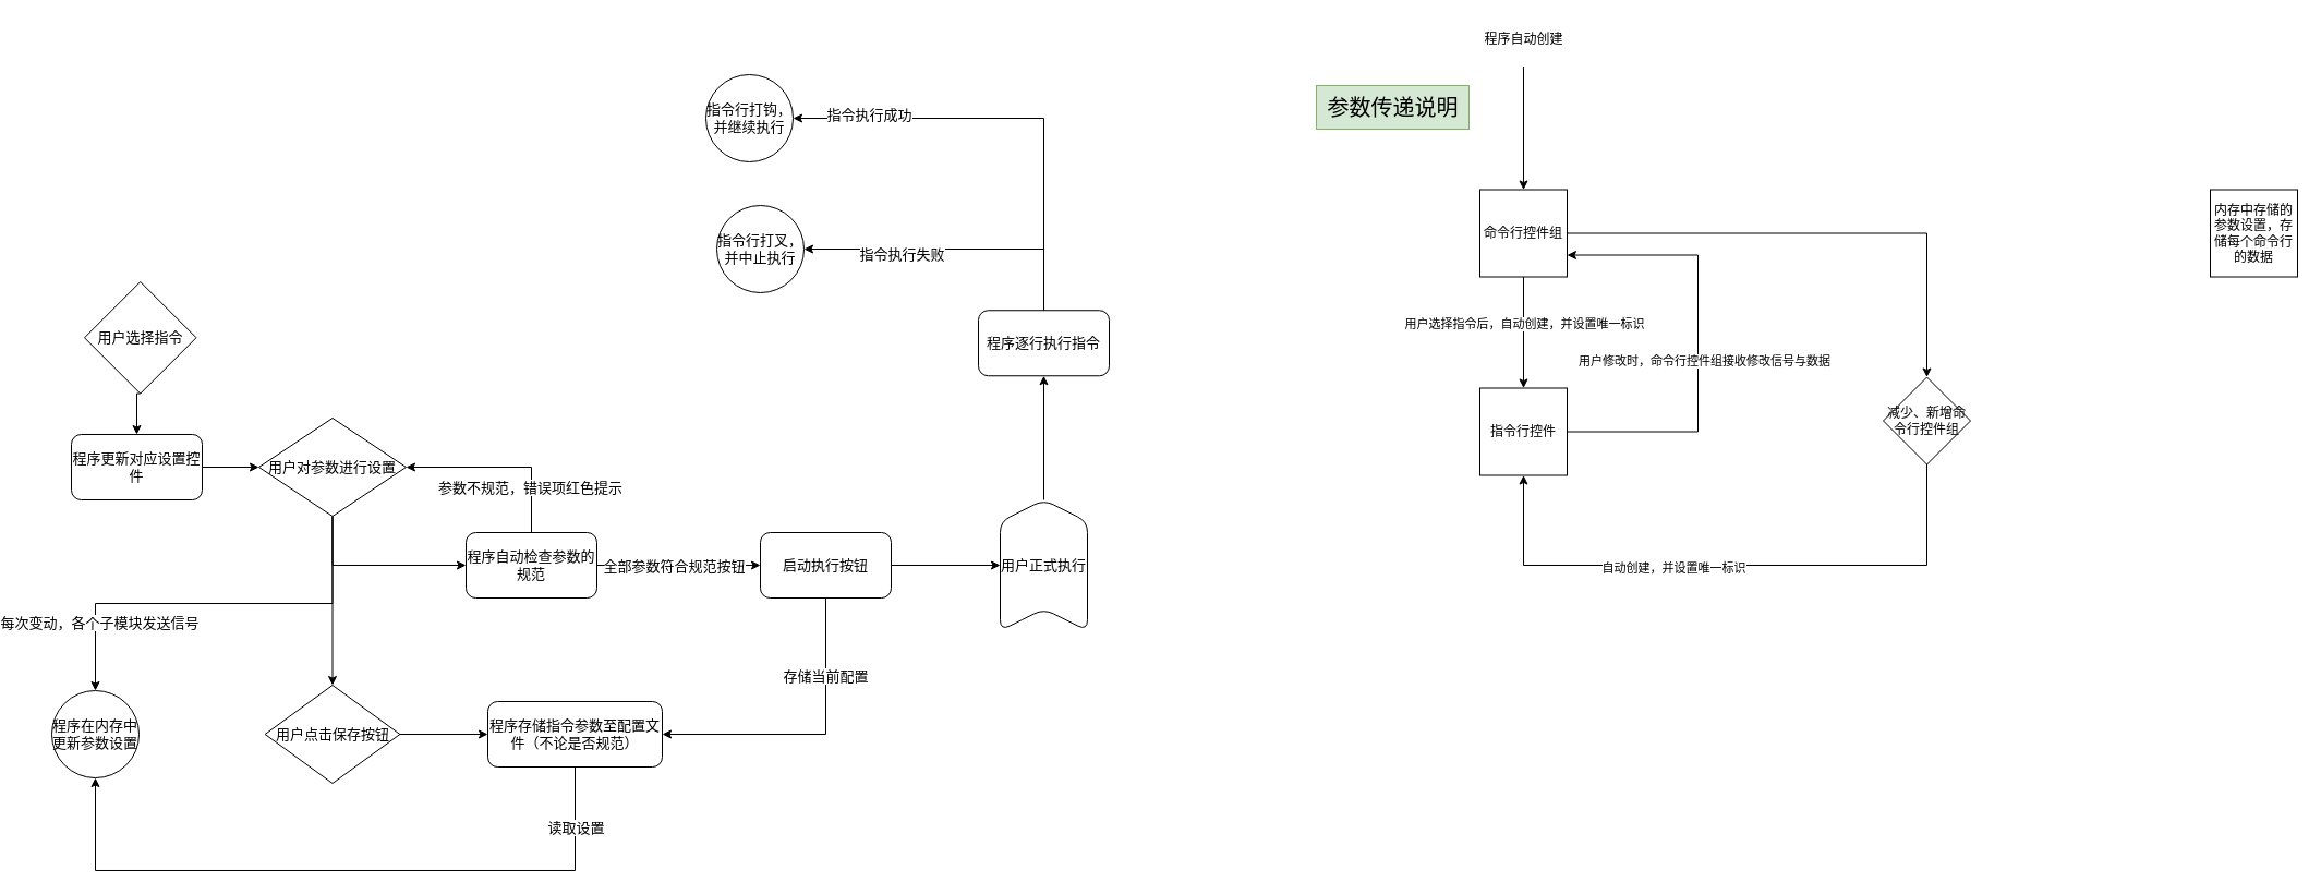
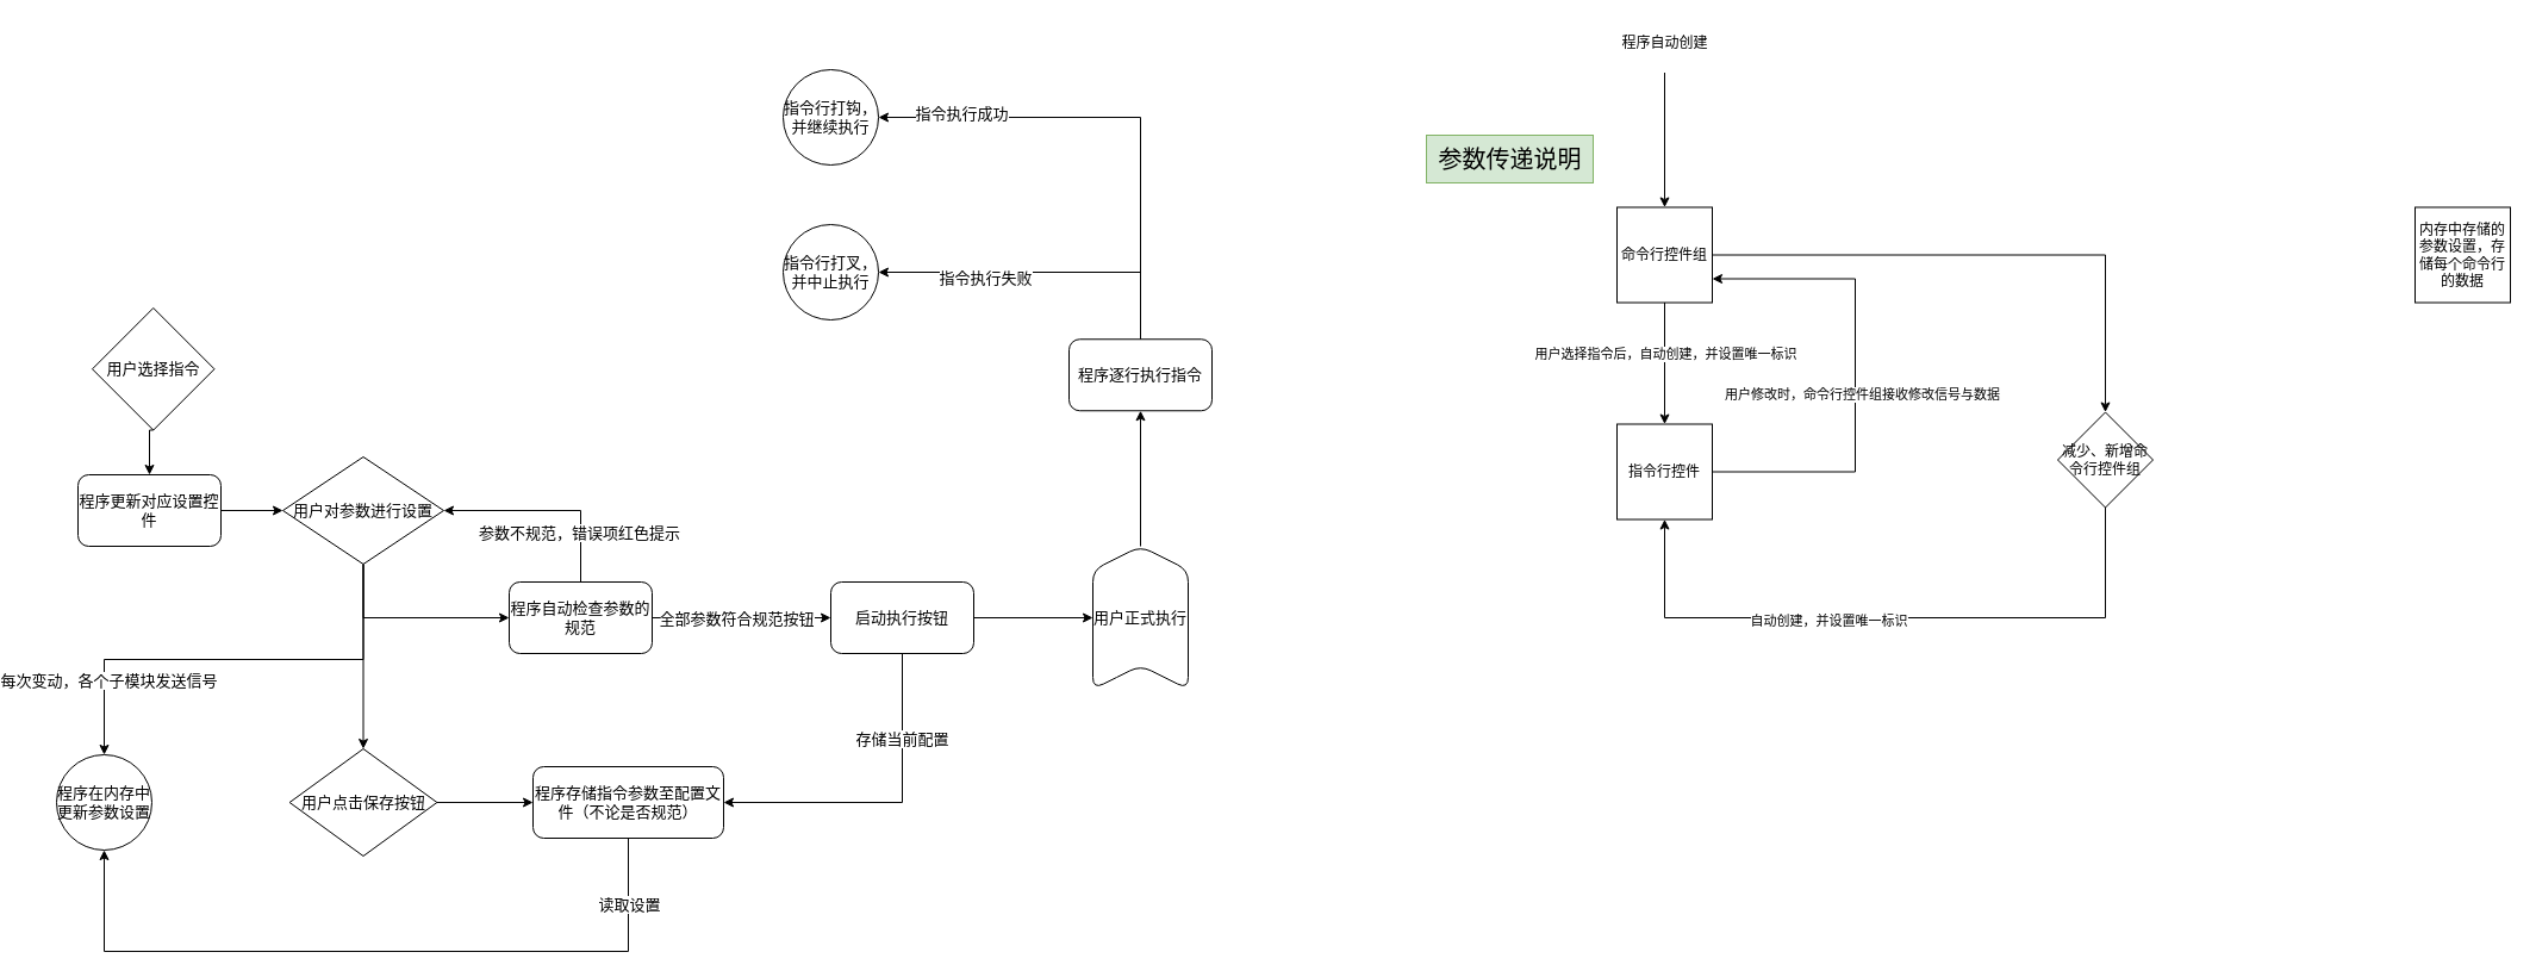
- <mxCell id="35" value="参数传递说明" style="text;html=1;align=center;verticalAlign=middle;resizable=0;points=[];autosize=1;strokeColor=#82b366;fillColor=#d5e8d4;fontSize=20;" parent="1" vertex="1"><mxGeometry x="1180" y="78" width="140" height="40" as="geometry" /></mxCell>
+ <mxCell id="35" value="参数传递说明" style="text;html=1;align=center;verticalAlign=middle;resizable=0;points=[];autosize=1;strokeColor=#82b366;fillColor=#d5e8d4;fontSize=20;" parent="1" vertex="1"><mxGeometry x="1170" y="113" width="140" height="40" as="geometry" /></mxCell>
- <mxCell id="33" value="指令行打钩，并继续执行" style="ellipse;whiteSpace=wrap;html=1;aspect=fixed;fontSize=13;" parent="1" vertex="1"><mxGeometry x="620" y="68" width="80" height="80" as="geometry" /></mxCell>
+ <mxCell id="33" value="指令行打钩，并继续执行" style="ellipse;whiteSpace=wrap;html=1;aspect=fixed;fontSize=13;" parent="1" vertex="1"><mxGeometry x="630" y="58" width="80" height="80" as="geometry" /></mxCell>
